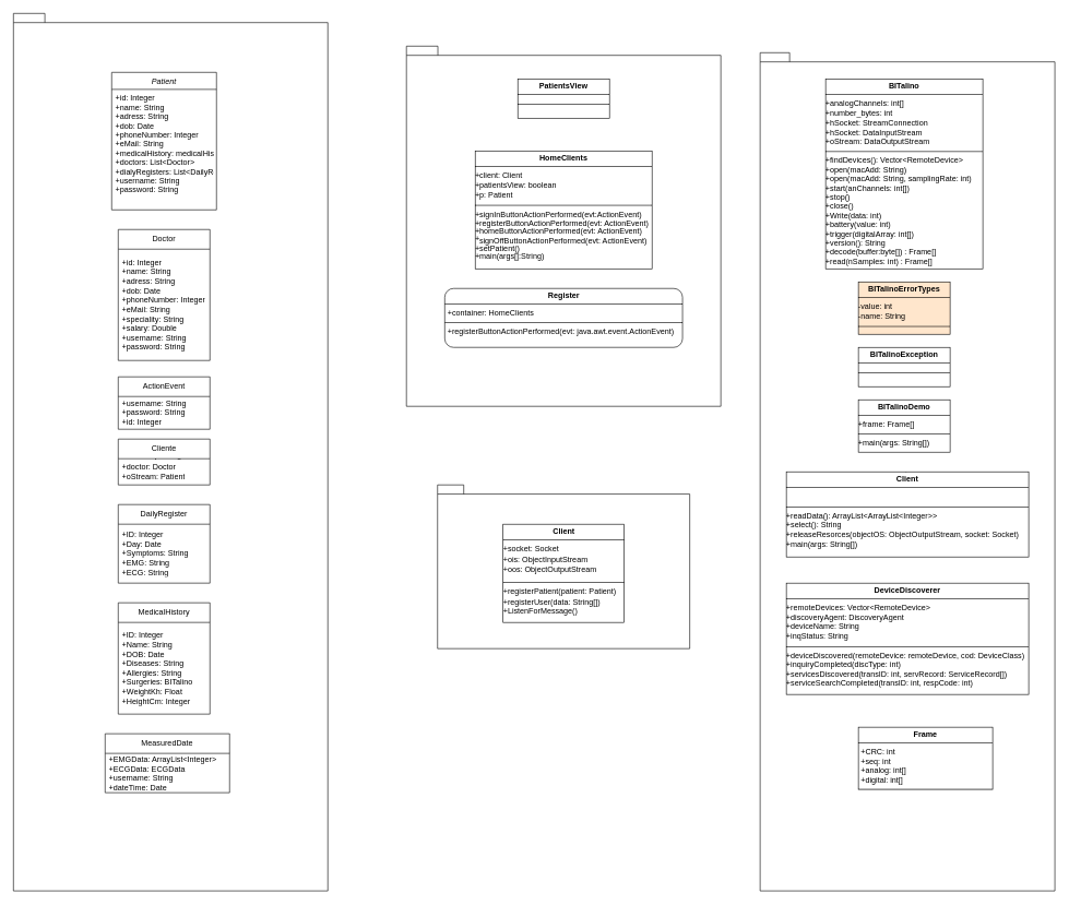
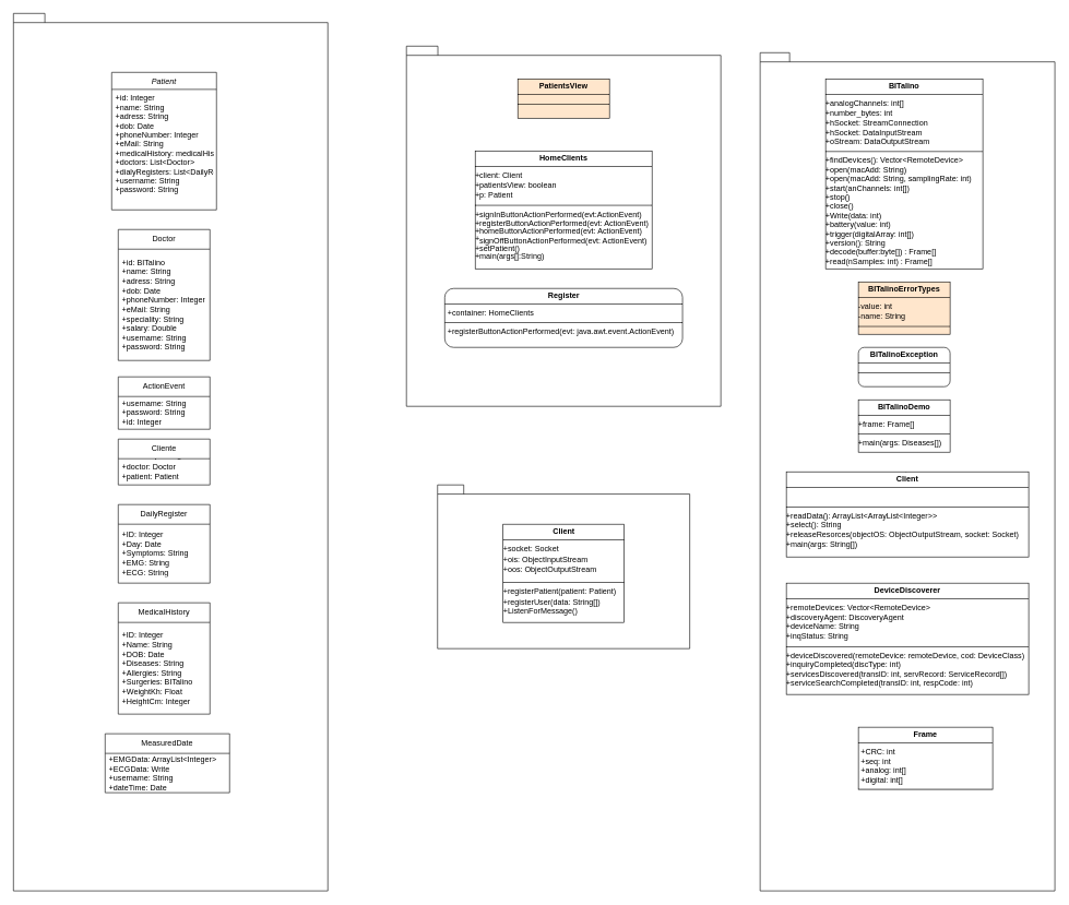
- <mxCell id="19" value="&lt;p style=&quot;margin:0px;margin-top:4px;text-align:center;&quot;&gt;&lt;b&gt;PatientsView&lt;/b&gt;&lt;/p&gt;&lt;hr size=&quot;1&quot; style=&quot;border-style:solid;&quot;&gt;&lt;div style=&quot;height:2px;&quot;&gt;&lt;/div&gt;&lt;hr size=&quot;1&quot; style=&quot;border-style:solid;&quot;&gt;&lt;div style=&quot;height:2px;&quot;&gt;&lt;/div&gt;" style="verticalAlign=top;align=left;overflow=fill;html=1;whiteSpace=wrap;" parent="1" vertex="1"><mxGeometry x="790" y="120" width="140" height="60" as="geometry" /></mxCell>
+ <mxCell id="19" value="&lt;p style=&quot;margin:0px;margin-top:4px;text-align:center;&quot;&gt;&lt;b&gt;PatientsView&lt;/b&gt;&lt;/p&gt;&lt;hr size=&quot;1&quot; style=&quot;border-style:solid;&quot;&gt;&lt;div style=&quot;height:2px;&quot;&gt;&lt;/div&gt;&lt;hr size=&quot;1&quot; style=&quot;border-style:solid;&quot;&gt;&lt;div style=&quot;height:2px;&quot;&gt;&lt;/div&gt;" style="verticalAlign=top;align=left;overflow=fill;html=1;whiteSpace=wrap;fillColor=#ffe6cc;" parent="1" vertex="1"><mxGeometry x="790" y="120" width="140" height="60" as="geometry" /></mxCell>
- <mxCell id="8" value="+id: Integer&lt;div&gt;+name: String&lt;/div&gt;&lt;div&gt;+adress: String&lt;/div&gt;&lt;div&gt;+dob: Date&lt;/div&gt;&lt;div&gt;+phoneNumber: Integer&lt;/div&gt;&lt;div&gt;+eMail: String&lt;/div&gt;&lt;div&gt;+speciality: String&lt;/div&gt;&lt;div&gt;+salary: Double&lt;/div&gt;&lt;div&gt;+username: String&lt;/div&gt;&lt;div&gt;+password: String&lt;/div&gt;" style="text;strokeColor=none;fillColor=none;align=left;verticalAlign=middle;spacingLeft=4;spacingRight=4;overflow=hidden;points=[[0,0.5],[1,0.5]];portConstraint=eastwest;rotatable=0;whiteSpace=wrap;html=1;" parent="7" vertex="1"><mxGeometry y="30" width="140" height="170" as="geometry" /></mxCell>
+ <mxCell id="8" value="+id: BITalino&lt;div&gt;+name: String&lt;/div&gt;&lt;div&gt;+adress: String&lt;/div&gt;&lt;div&gt;+dob: Date&lt;/div&gt;&lt;div&gt;+phoneNumber: Integer&lt;/div&gt;&lt;div&gt;+eMail: String&lt;/div&gt;&lt;div&gt;+speciality: String&lt;/div&gt;&lt;div&gt;+salary: Double&lt;/div&gt;&lt;div&gt;+username: String&lt;/div&gt;&lt;div&gt;+password: String&lt;/div&gt;" style="text;strokeColor=none;fillColor=none;align=left;verticalAlign=middle;spacingLeft=4;spacingRight=4;overflow=hidden;points=[[0,0.5],[1,0.5]];portConstraint=eastwest;rotatable=0;whiteSpace=wrap;html=1;" parent="7" vertex="1"><mxGeometry y="30" width="140" height="170" as="geometry" /></mxCell>
- <mxCell id="27" value="&lt;p style=&quot;margin:0px;margin-top:4px;text-align:center;&quot;&gt;&lt;b&gt;BITalinoException&lt;/b&gt;&lt;/p&gt;&lt;hr size=&quot;1&quot; style=&quot;border-style:solid;&quot;&gt;&lt;div style=&quot;height:2px;&quot;&gt;&lt;/div&gt;&lt;hr size=&quot;1&quot; style=&quot;border-style:solid;&quot;&gt;&lt;div style=&quot;height:2px;&quot;&gt;&lt;/div&gt;" style="verticalAlign=top;align=left;overflow=fill;html=1;whiteSpace=wrap;" vertex="1" parent="1"><mxGeometry x="1310" y="530" width="140" height="60" as="geometry" /></mxCell>
+ <mxCell id="27" value="&lt;p style=&quot;margin:0px;margin-top:4px;text-align:center;&quot;&gt;&lt;b&gt;BITalinoException&lt;/b&gt;&lt;/p&gt;&lt;hr size=&quot;1&quot; style=&quot;border-style:solid;&quot;&gt;&lt;div style=&quot;height:2px;&quot;&gt;&lt;/div&gt;&lt;hr size=&quot;1&quot; style=&quot;border-style:solid;&quot;&gt;&lt;div style=&quot;height:2px;&quot;&gt;&lt;/div&gt;" style="verticalAlign=top;align=left;overflow=fill;html=1;whiteSpace=wrap;rounded=1;" vertex="1" parent="1"><mxGeometry x="1310" y="530" width="140" height="60" as="geometry" /></mxCell>
- <mxCell id="28" value="&lt;p style=&quot;margin:0px;margin-top:4px;text-align:center;&quot;&gt;&lt;b&gt;BITalinoDemo&lt;/b&gt;&lt;/p&gt;&lt;hr size=&quot;1&quot; style=&quot;border-style:solid;&quot;&gt;+frame: Frame[]&lt;hr size=&quot;1&quot; style=&quot;border-style:solid;&quot;&gt;+main(args: String[])&lt;div style=&quot;height:2px;&quot;&gt;&lt;br&gt;&lt;/div&gt;" style="verticalAlign=top;align=left;overflow=fill;html=1;whiteSpace=wrap;" vertex="1" parent="1"><mxGeometry x="1310" y="610" width="140" height="80" as="geometry" /></mxCell>
+ <mxCell id="28" value="&lt;p style=&quot;margin:0px;margin-top:4px;text-align:center;&quot;&gt;&lt;b&gt;BITalinoDemo&lt;/b&gt;&lt;/p&gt;&lt;hr size=&quot;1&quot; style=&quot;border-style:solid;&quot;&gt;+frame: Frame[]&lt;hr size=&quot;1&quot; style=&quot;border-style:solid;&quot;&gt;+main(args: Diseases[])&lt;div style=&quot;height:2px;&quot;&gt;&lt;br&gt;&lt;/div&gt;" style="verticalAlign=top;align=left;overflow=fill;html=1;whiteSpace=wrap;" vertex="1" parent="1"><mxGeometry x="1310" y="610" width="140" height="80" as="geometry" /></mxCell>
- <mxCell id="12" value="+doctor: Doctor&lt;div&gt;+oStream: Patient&lt;/div&gt;" style="text;strokeColor=none;fillColor=none;align=left;verticalAlign=middle;spacingLeft=4;spacingRight=4;overflow=hidden;points=[[0,0.5],[1,0.5]];portConstraint=eastwest;rotatable=0;whiteSpace=wrap;html=1;" parent="11" vertex="1"><mxGeometry y="30" width="140" height="40" as="geometry" /></mxCell>
+ <mxCell id="12" value="+doctor: Doctor&lt;div&gt;+patient: Patient&lt;/div&gt;" style="text;strokeColor=none;fillColor=none;align=left;verticalAlign=middle;spacingLeft=4;spacingRight=4;overflow=hidden;points=[[0,0.5],[1,0.5]];portConstraint=eastwest;rotatable=0;whiteSpace=wrap;html=1;" parent="11" vertex="1"><mxGeometry y="30" width="140" height="40" as="geometry" /></mxCell>
- <mxCell id="18" value="+EMGData: ArrayList&amp;lt;Integer&amp;gt;&lt;div&gt;+ECGData: ECGData&lt;/div&gt;&lt;div&gt;+username: String&lt;/div&gt;&lt;div&gt;+dateTime: Date&lt;br&gt;&lt;div&gt;&lt;br&gt;&lt;/div&gt;&lt;/div&gt;" style="text;strokeColor=none;fillColor=none;align=left;verticalAlign=middle;spacingLeft=4;spacingRight=4;overflow=hidden;points=[[0,0.5],[1,0.5]];portConstraint=eastwest;rotatable=0;whiteSpace=wrap;html=1;" parent="17" vertex="1"><mxGeometry y="30" width="190" height="60" as="geometry" /></mxCell>
+ <mxCell id="18" value="+EMGData: ArrayList&amp;lt;Integer&amp;gt;&lt;div&gt;+ECGData: Write&lt;/div&gt;&lt;div&gt;+username: String&lt;/div&gt;&lt;div&gt;+dateTime: Date&lt;br&gt;&lt;div&gt;&lt;br&gt;&lt;/div&gt;&lt;/div&gt;" style="text;strokeColor=none;fillColor=none;align=left;verticalAlign=middle;spacingLeft=4;spacingRight=4;overflow=hidden;points=[[0,0.5],[1,0.5]];portConstraint=eastwest;rotatable=0;whiteSpace=wrap;html=1;" parent="17" vertex="1"><mxGeometry y="30" width="190" height="60" as="geometry" /></mxCell>
